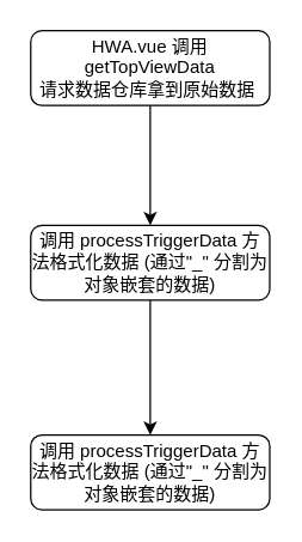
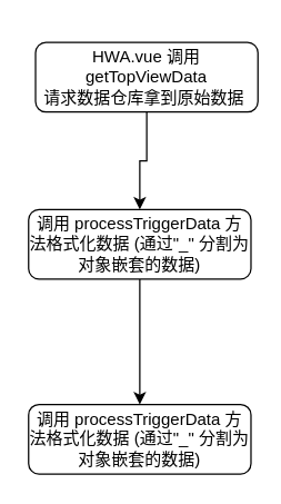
- <mxCell id="3" value="HWA.vue&amp;nbsp;调用getTopViewData&lt;br&gt;&lt;span style=&quot;background-color: initial;&quot;&gt;请求数据仓库拿到原始数据&amp;nbsp;&lt;/span&gt;" style="rounded=1;whiteSpace=wrap;html=1;fontSize=12;glass=0;strokeWidth=1;shadow=0;" parent="1" vertex="1"><mxGeometry x="20" y="20" width="160" height="50" as="geometry" /></mxCell>
+ <mxCell id="3" value="HWA.vue&amp;nbsp;调用getTopViewData&lt;br&gt;&lt;span style=&quot;background-color: initial;&quot;&gt;请求数据仓库拿到原始数据&amp;nbsp;&lt;/span&gt;" style="rounded=1;whiteSpace=wrap;html=1;fontSize=12;glass=0;strokeWidth=1;shadow=0;" parent="1" vertex="1"><mxGeometry x="25" y="30" width="160" height="50" as="geometry" /></mxCell>
